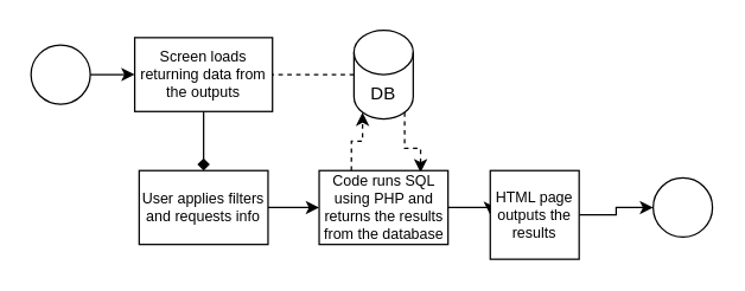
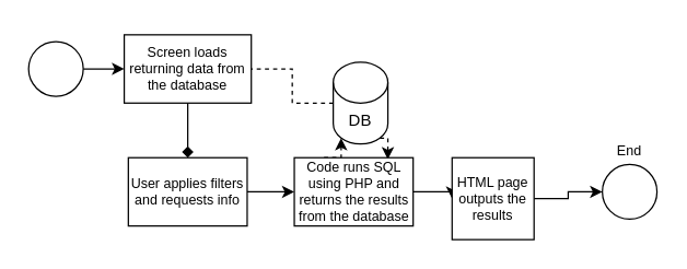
- <mxCell id="5" value="Screen loads returning data from the outputs" style="rounded=0;whiteSpace=wrap;html=1;fontSize=10;" vertex="1" parent="1"><mxGeometry x="90" y="25" width="93" height="50" as="geometry" /></mxCell>
+ <mxCell id="5" value="Screen loads returning data from the database" style="rounded=0;whiteSpace=wrap;html=1;fontSize=10;" vertex="1" parent="1"><mxGeometry x="90" y="25" width="93" height="50" as="geometry" /></mxCell>
- <mxCell id="8" value="DB" style="shape=cylinder3;whiteSpace=wrap;html=1;boundedLbl=1;backgroundOutline=1;size=15;" vertex="1" parent="1"><mxGeometry x="238" y="20" width="40" height="60" as="geometry" /></mxCell>
+ <mxCell id="8" value="DB" style="shape=cylinder3;whiteSpace=wrap;html=1;boundedLbl=1;backgroundOutline=1;size=15;" vertex="1" parent="1"><mxGeometry x="243" y="45" width="40" height="60" as="geometry" /></mxCell>
+ <mxCell id="17" value="End" style="text;html=1;strokeColor=none;fillColor=none;align=center;verticalAlign=middle;whiteSpace=wrap;rounded=0;fontSize=10;" vertex="1" parent="1"><mxGeometry x="440" y="100" width="40" height="20" as="geometry" /></mxCell>
